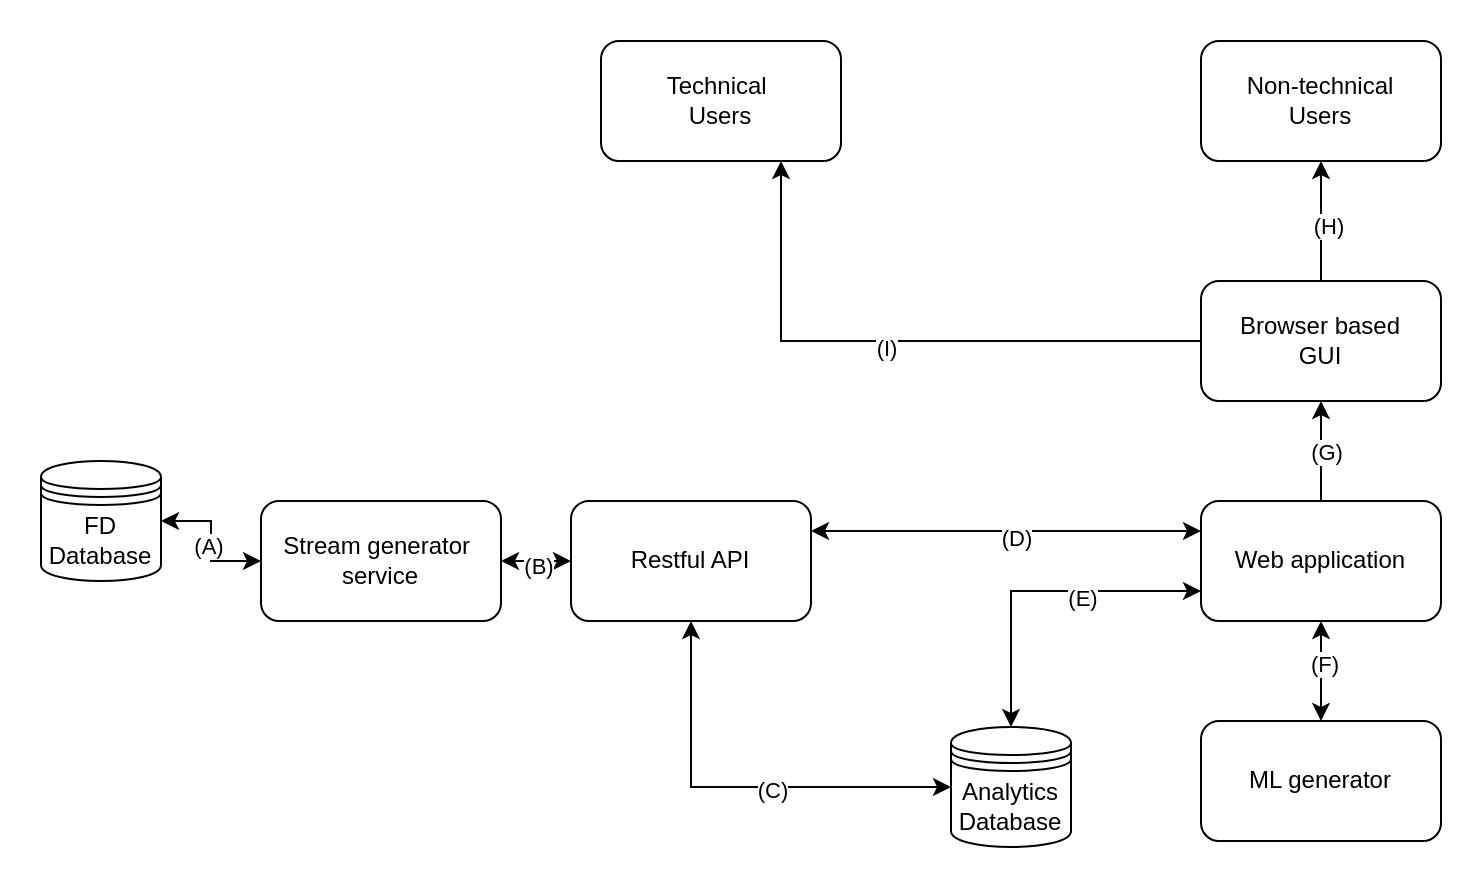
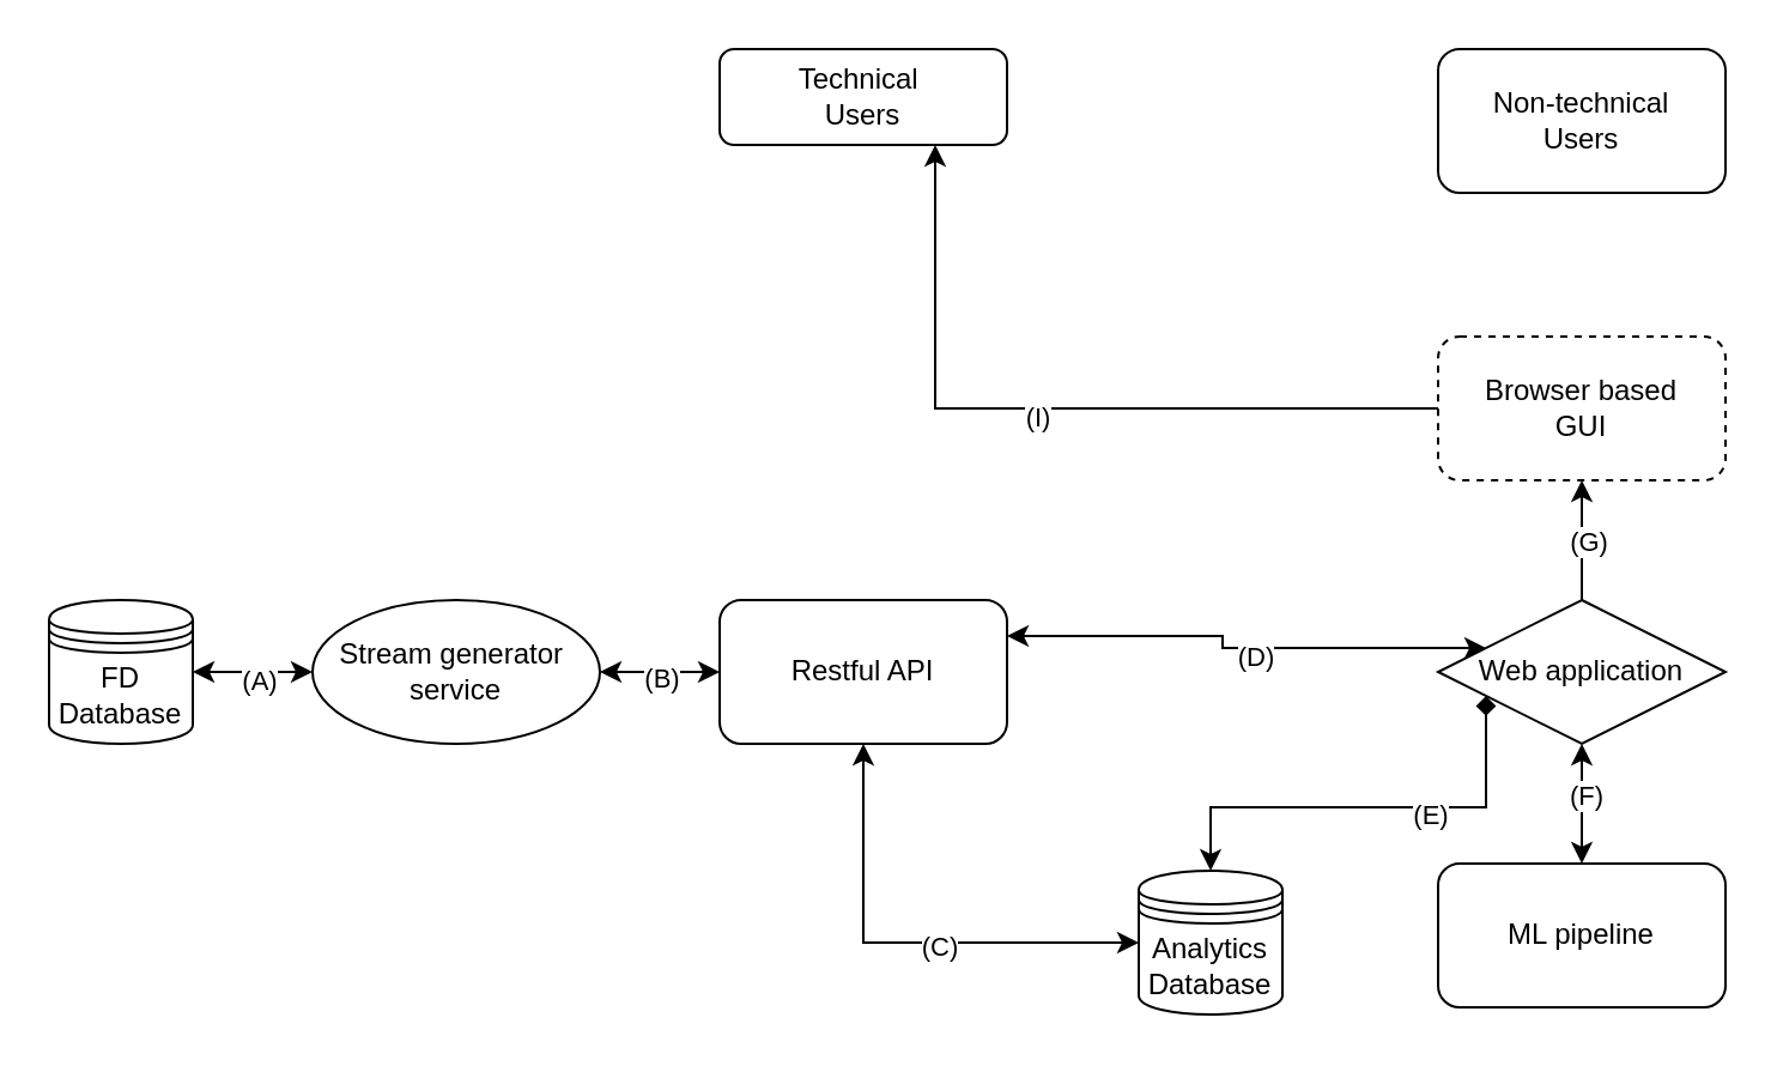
- <mxCell id="28" value="Technical&amp;nbsp;&lt;br&gt;Users" style="rounded=1;whiteSpace=wrap;html=1;" vertex="1" parent="1"><mxGeometry x="300" y="20" width="120" height="60" as="geometry" /></mxCell>
+ <mxCell id="28" value="Technical&amp;nbsp;&lt;br&gt;Users" style="rounded=1;whiteSpace=wrap;html=1;" vertex="1" parent="1"><mxGeometry x="300" y="20" width="120" height="40" as="geometry" /></mxCell>
- <mxCell id="19" style="edgeStyle=orthogonalEdgeStyle;rounded=0;orthogonalLoop=1;jettySize=auto;html=1;exitX=0.5;exitY=0;exitDx=0;exitDy=0;entryX=0.5;entryY=1;entryDx=0;entryDy=0;" edge="1" parent="1" source="23" target="24"><mxGeometry relative="1" as="geometry" /></mxCell>
- <mxCell id="20" value="(H)" style="edgeLabel;html=1;align=center;verticalAlign=middle;resizable=0;points=[];" vertex="1" connectable="0" parent="19"><mxGeometry x="-0.061" y="-3" relative="1" as="geometry"><mxPoint as="offset" /></mxGeometry></mxCell>
- <mxCell id="23" value="Browser based&lt;br&gt;GUI" style="rounded=1;whiteSpace=wrap;html=1;" vertex="1" parent="1"><mxGeometry x="600" y="140" width="120" height="60" as="geometry" /></mxCell>
+ <mxCell id="23" value="Browser based&lt;br&gt;GUI" style="rounded=1;whiteSpace=wrap;html=1;dashed=1;" vertex="1" parent="1"><mxGeometry x="600" y="140" width="120" height="60" as="geometry" /></mxCell>
- <mxCell id="4" value="FD Database" style="shape=datastore;whiteSpace=wrap;html=1;" vertex="1" parent="1"><mxGeometry x="20" y="230" width="60" height="60" as="geometry" /></mxCell>
+ <mxCell id="4" value="FD Database" style="shape=datastore;whiteSpace=wrap;html=1;" vertex="1" parent="1"><mxGeometry x="20" y="250" width="60" height="60" as="geometry" /></mxCell>
- <mxCell id="10" value="Stream generator&amp;nbsp;&lt;br&gt;service" style="rounded=1;whiteSpace=wrap;html=1;" vertex="1" parent="1"><mxGeometry x="130" y="250" width="120" height="60" as="geometry" /></mxCell>
+ <mxCell id="10" value="Stream generator&amp;nbsp;&lt;br&gt;service" style="ellipse;whiteSpace=wrap;html=1;" vertex="1" parent="1"><mxGeometry x="130" y="250" width="120" height="60" as="geometry" /></mxCell>
- <mxCell id="15" value="Restful API" style="rounded=1;whiteSpace=wrap;html=1;" vertex="1" parent="1"><mxGeometry x="285" y="250" width="120" height="60" as="geometry" /></mxCell>
+ <mxCell id="15" value="Restful API" style="rounded=1;whiteSpace=wrap;html=1;" vertex="1" parent="1"><mxGeometry x="300" y="250" width="120" height="60" as="geometry" /></mxCell>
- <mxCell id="18" value="Web application" style="rounded=1;whiteSpace=wrap;html=1;" vertex="1" parent="1"><mxGeometry x="600" y="250" width="120" height="60" as="geometry" /></mxCell>
+ <mxCell id="18" value="Web application" style="rhombus;whiteSpace=wrap;html=1;" vertex="1" parent="1"><mxGeometry x="600" y="250" width="120" height="60" as="geometry" /></mxCell>
- <mxCell id="5" style="edgeStyle=orthogonalEdgeStyle;rounded=0;orthogonalLoop=1;jettySize=auto;html=1;exitX=0.5;exitY=0;exitDx=0;exitDy=0;entryX=0;entryY=0.75;entryDx=0;entryDy=0;startArrow=classic;startFill=1;" edge="1" parent="1" source="7" target="18"><mxGeometry relative="1" as="geometry" /></mxCell>
+ <mxCell id="5" style="edgeStyle=orthogonalEdgeStyle;rounded=0;orthogonalLoop=1;jettySize=auto;html=1;exitX=0.5;exitY=0;exitDx=0;exitDy=0;entryX=0;entryY=0.75;entryDx=0;entryDy=0;startArrow=classic;startFill=1;endArrow=diamond;" edge="1" parent="1" source="7" target="18"><mxGeometry relative="1" as="geometry" /></mxCell>
- <mxCell id="27" value="ML generator" style="rounded=1;whiteSpace=wrap;html=1;" vertex="1" parent="1"><mxGeometry x="600" y="360" width="120" height="60" as="geometry" /></mxCell>
+ <mxCell id="27" value="ML pipeline" style="rounded=1;whiteSpace=wrap;html=1;" vertex="1" parent="1"><mxGeometry x="600" y="360" width="120" height="60" as="geometry" /></mxCell>
